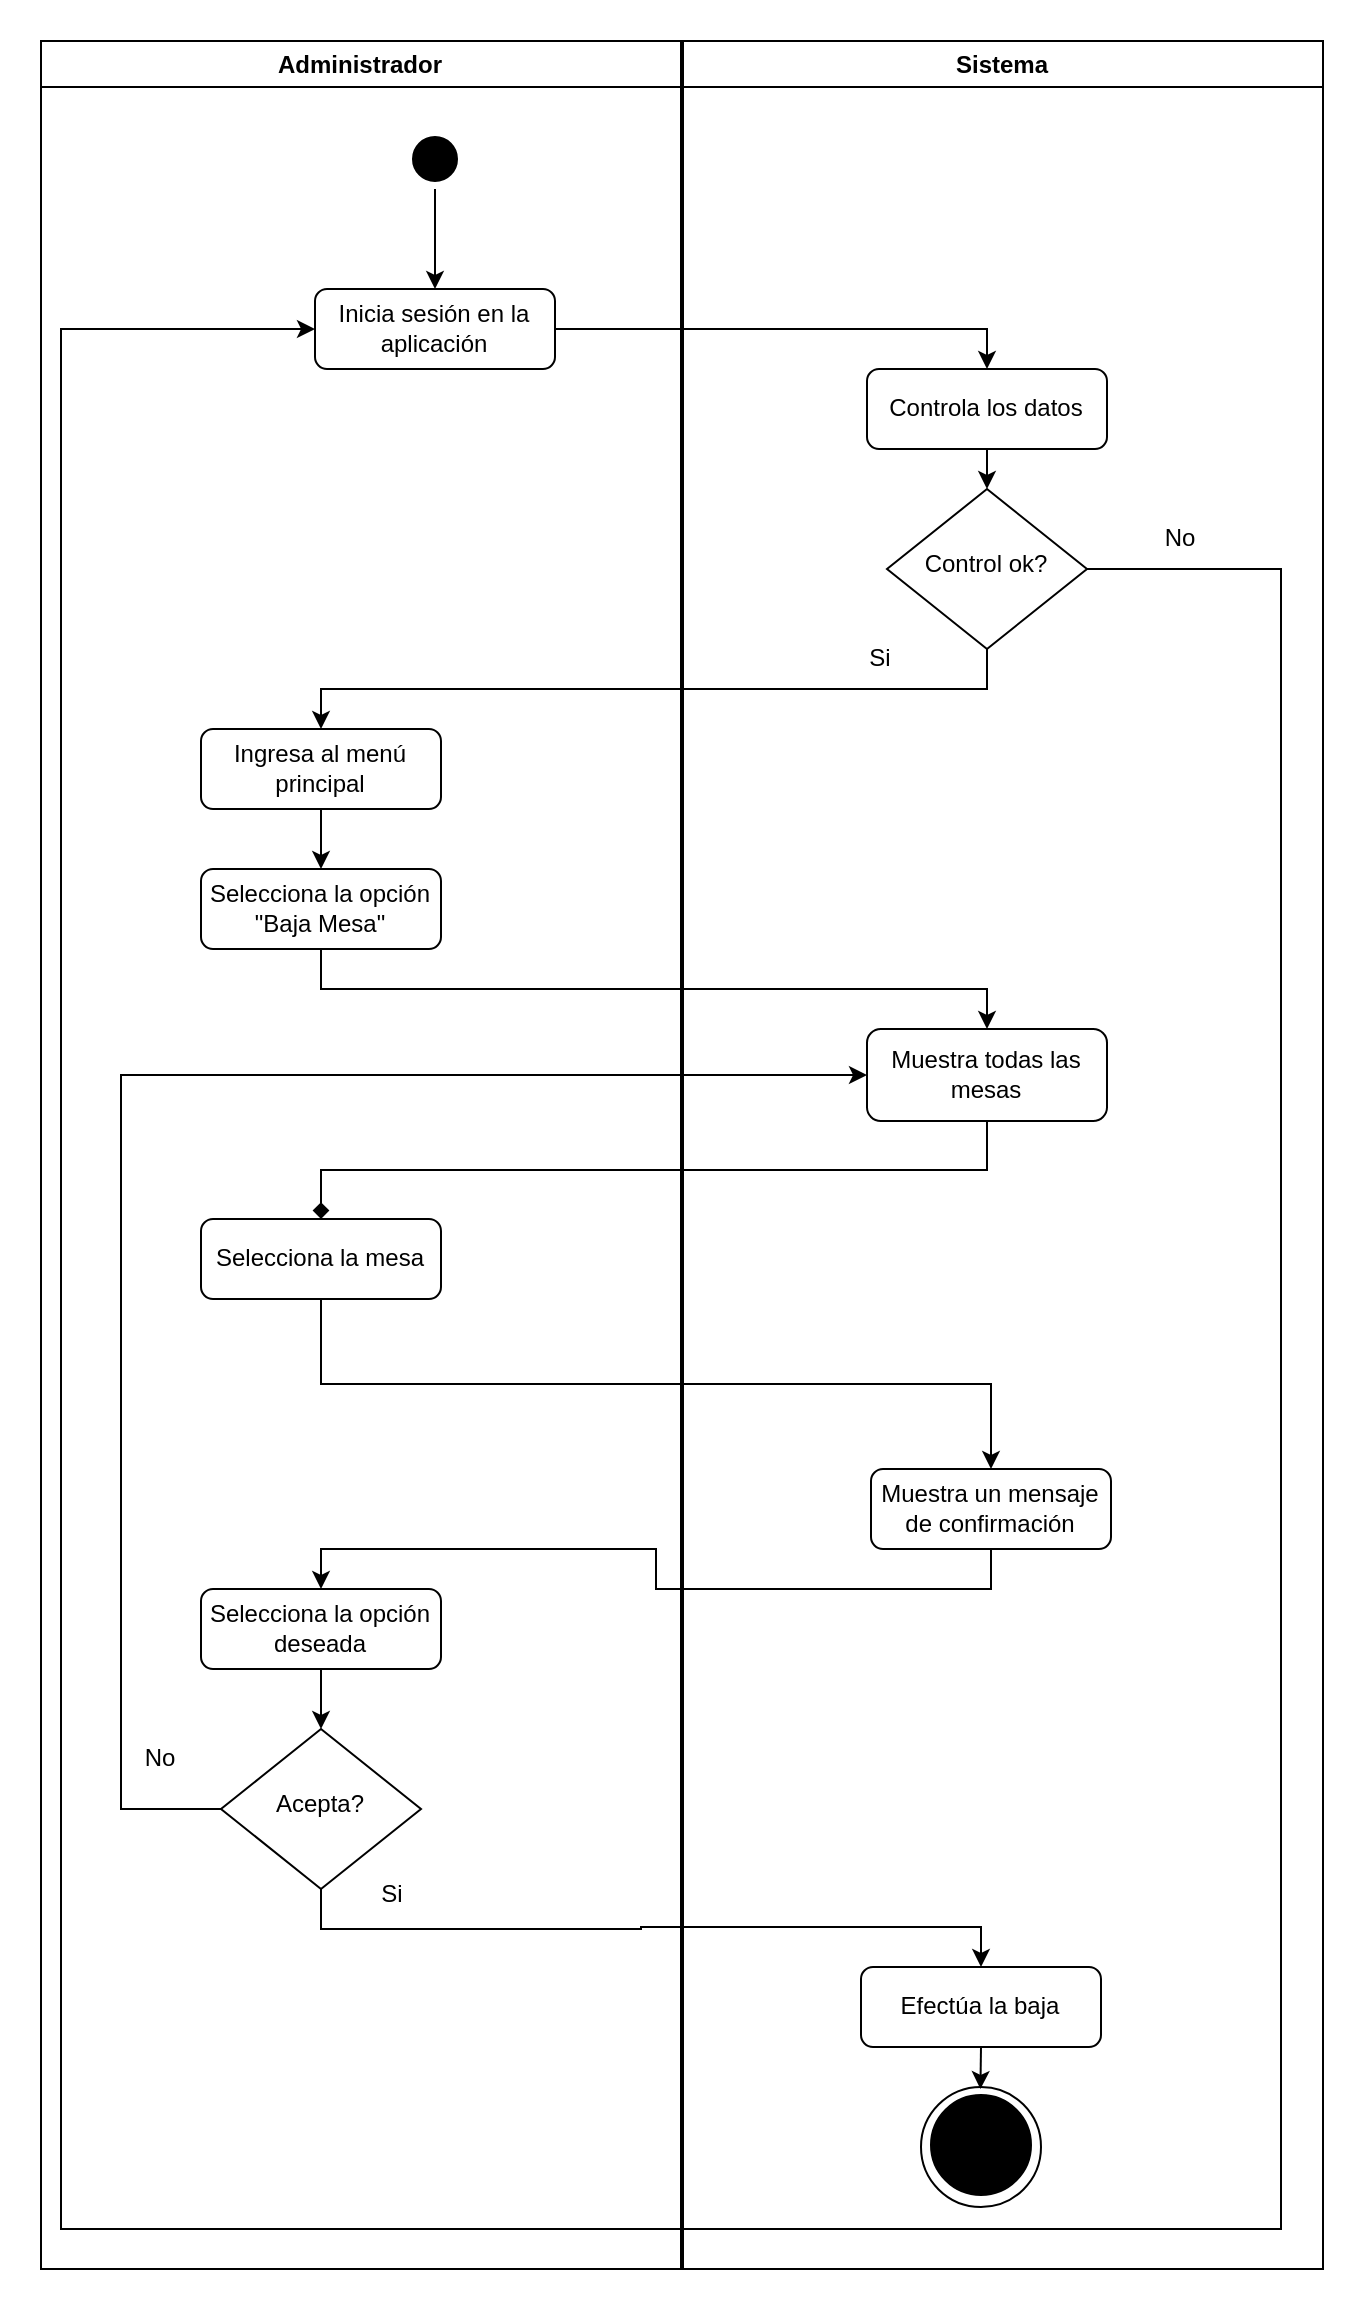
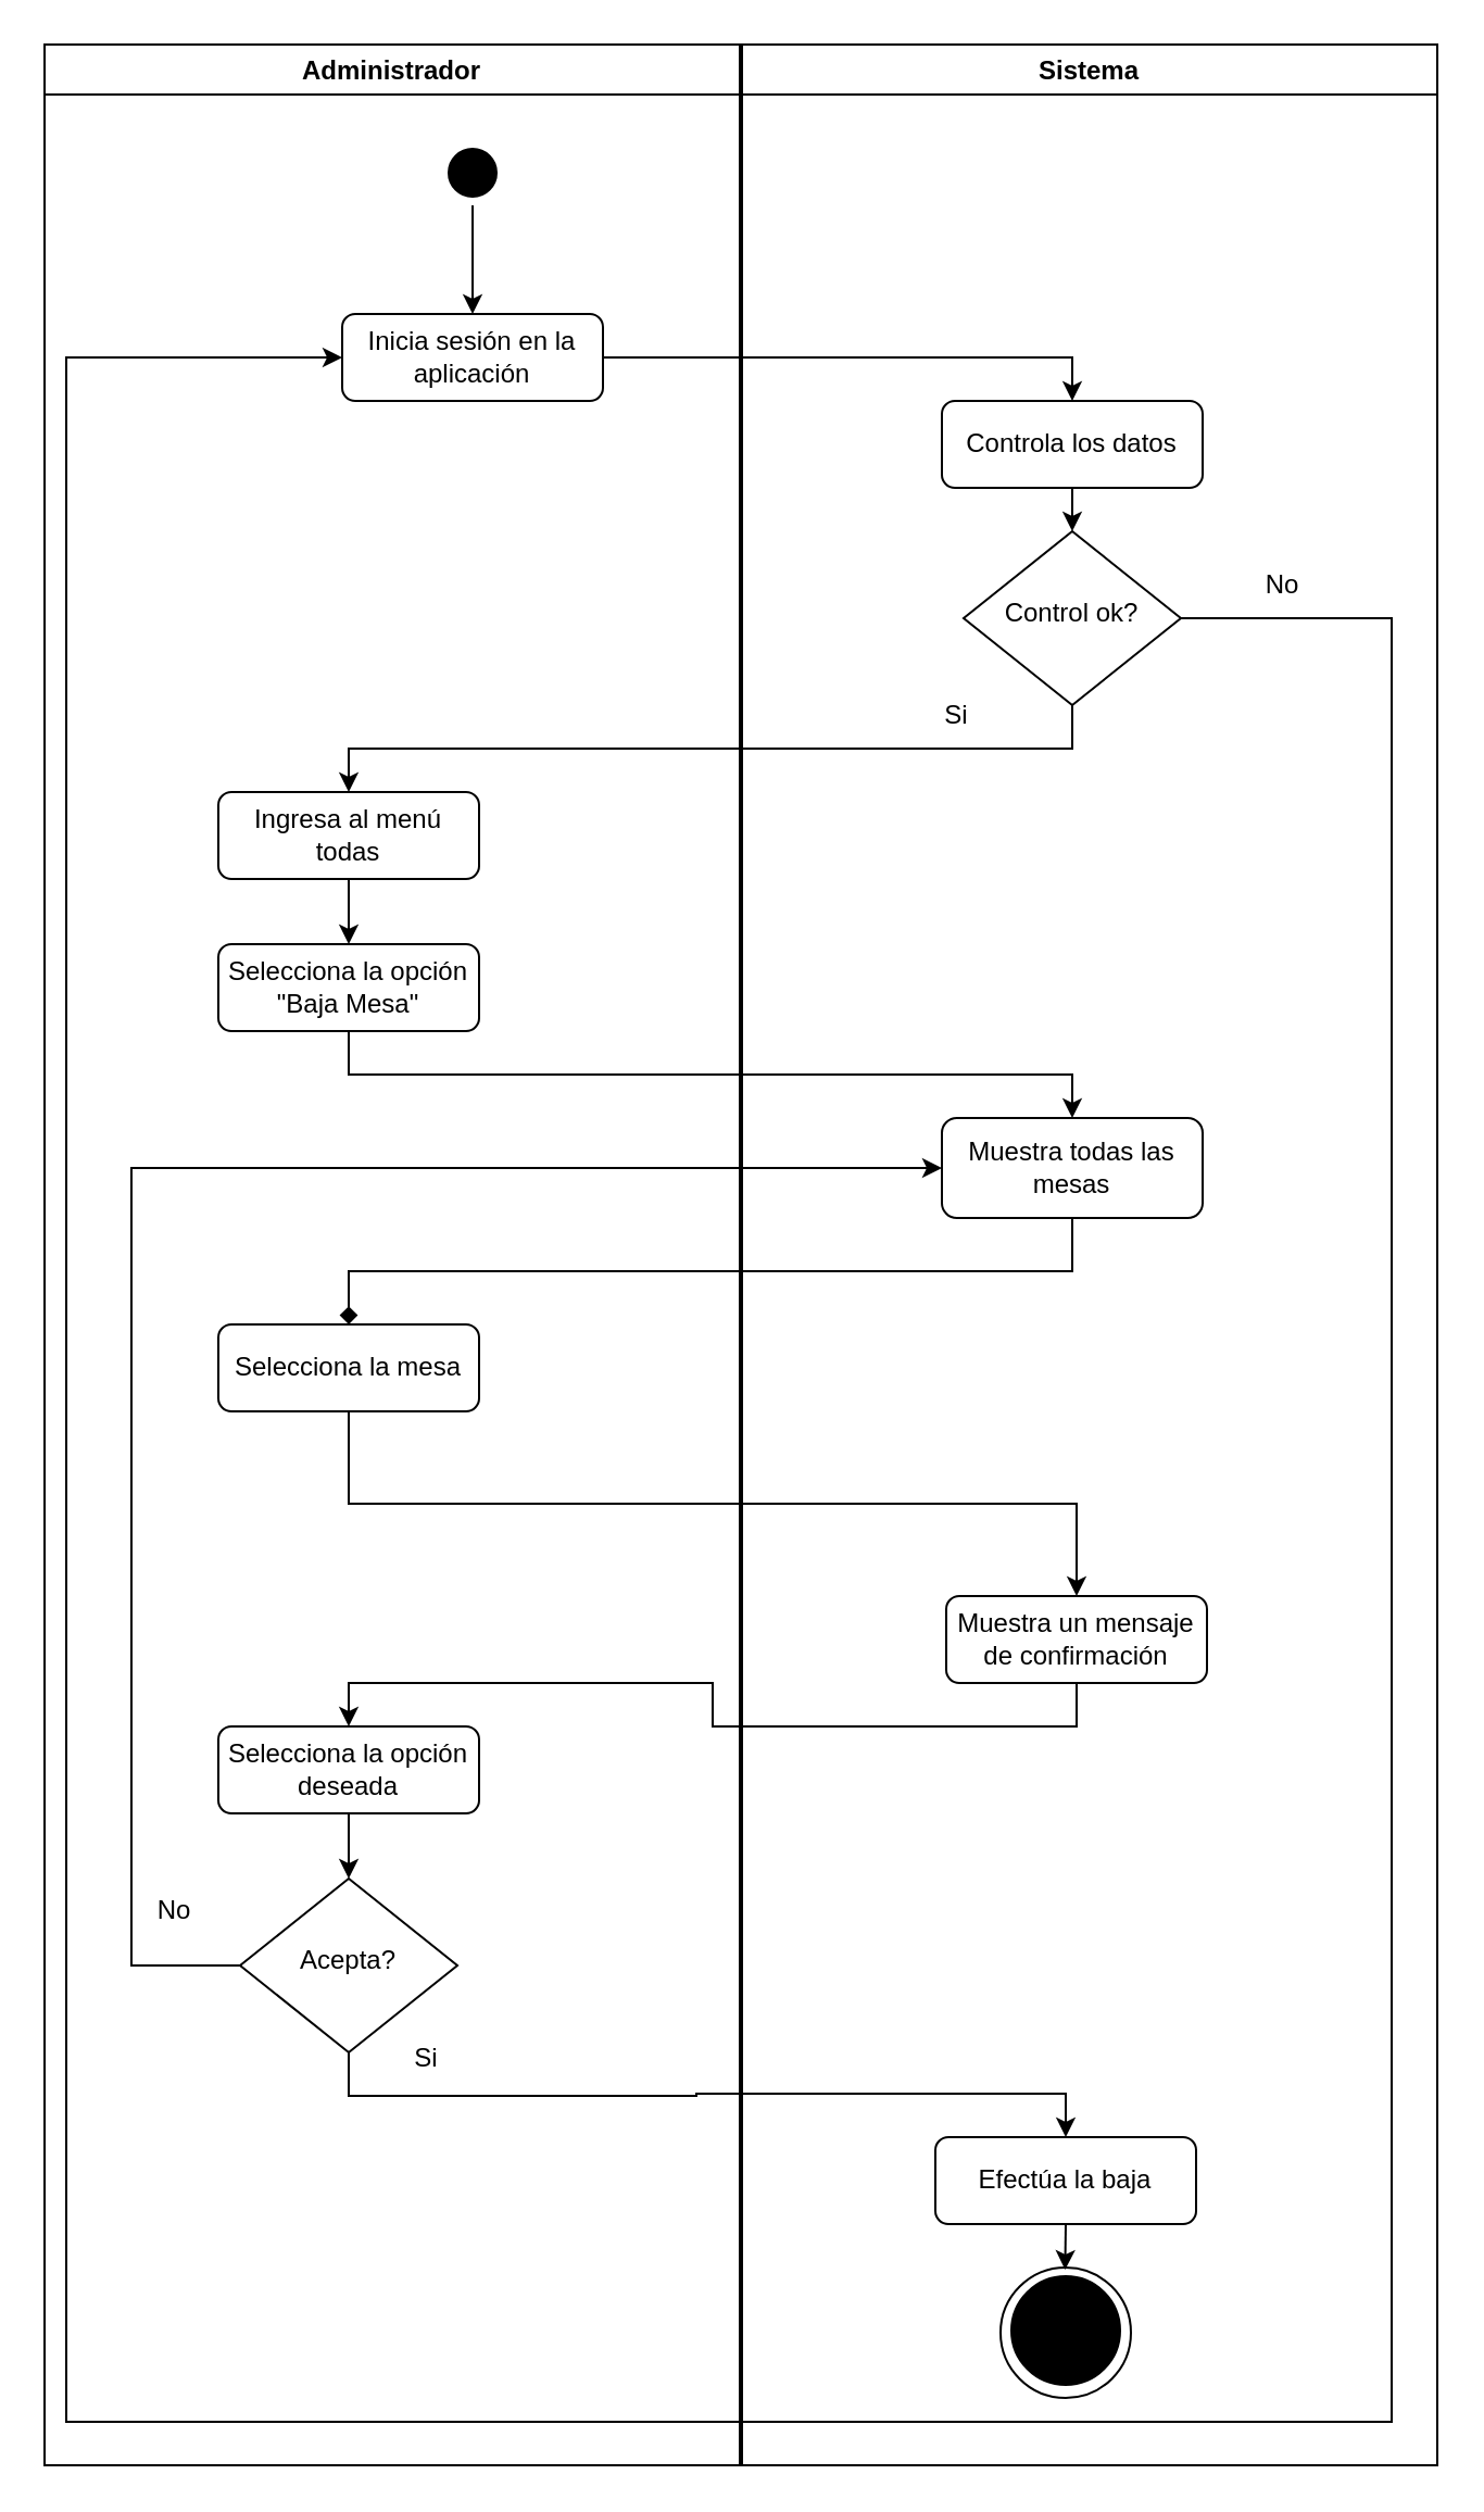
- <mxCell id="7" value="Ingresa al menú principal" style="rounded=1;whiteSpace=wrap;html=1;fontSize=12;glass=0;strokeWidth=1;shadow=0;" vertex="1" parent="5"><mxGeometry x="80" y="344" width="120" height="40" as="geometry" /></mxCell>
+ <mxCell id="7" value="Ingresa al menú todas" style="rounded=1;whiteSpace=wrap;html=1;fontSize=12;glass=0;strokeWidth=1;shadow=0;" vertex="1" parent="5"><mxGeometry x="80" y="344" width="120" height="40" as="geometry" /></mxCell>
